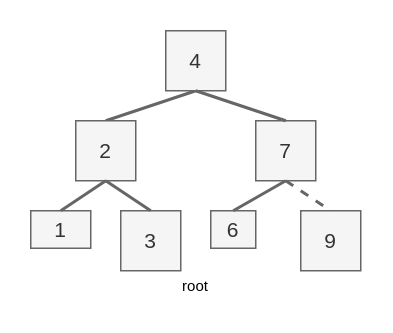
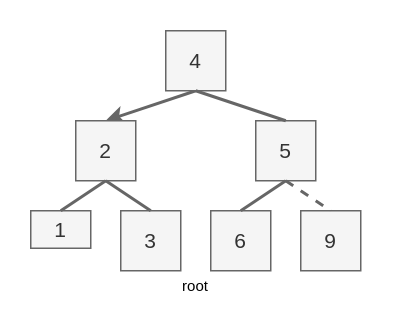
- <mxCell id="2" style="rounded=0;orthogonalLoop=1;jettySize=auto;html=1;exitX=0.5;exitY=1;exitDx=0;exitDy=0;entryX=0.5;entryY=0;entryDx=0;entryDy=0;fillColor=#f5f5f5;strokeColor=#666666;strokeWidth=2;endArrow=none;startFill=0;" parent="1" source="3" target="4" edge="1"><mxGeometry relative="1" as="geometry" /></mxCell>
+ <mxCell id="2" style="rounded=0;orthogonalLoop=1;jettySize=auto;html=1;exitX=0.5;exitY=1;exitDx=0;exitDy=0;entryX=0.5;entryY=0;entryDx=0;entryDy=0;fillColor=#f5f5f5;strokeColor=#666666;strokeWidth=2;endArrow=classic;startFill=0;" parent="1" source="3" target="4" edge="1"><mxGeometry relative="1" as="geometry" /></mxCell>
- <mxCell id="10" value="7" style="text;html=1;align=center;verticalAlign=middle;whiteSpace=wrap;rounded=0;fillColor=#f5f5f5;strokeColor=#666666;fontSize=14;fontColor=#333333;" parent="1" vertex="1"><mxGeometry x="170" y="80" width="40" height="40" as="geometry" /></mxCell>
+ <mxCell id="10" value="5" style="text;html=1;align=center;verticalAlign=middle;whiteSpace=wrap;rounded=0;fillColor=#f5f5f5;strokeColor=#666666;fontSize=14;fontColor=#333333;" parent="1" vertex="1"><mxGeometry x="170" y="80" width="40" height="40" as="geometry" /></mxCell>
- <mxCell id="11" value="6" style="text;html=1;align=center;verticalAlign=middle;whiteSpace=wrap;rounded=0;fillColor=#f5f5f5;strokeColor=#666666;fontSize=14;fontColor=#333333;" parent="1" vertex="1"><mxGeometry x="140" y="140" width="30" height="25" as="geometry" /></mxCell>
+ <mxCell id="11" value="6" style="text;html=1;align=center;verticalAlign=middle;whiteSpace=wrap;rounded=0;fillColor=#f5f5f5;strokeColor=#666666;fontSize=14;fontColor=#333333;" parent="1" vertex="1"><mxGeometry x="140" y="140" width="40" height="40" as="geometry" /></mxCell>
